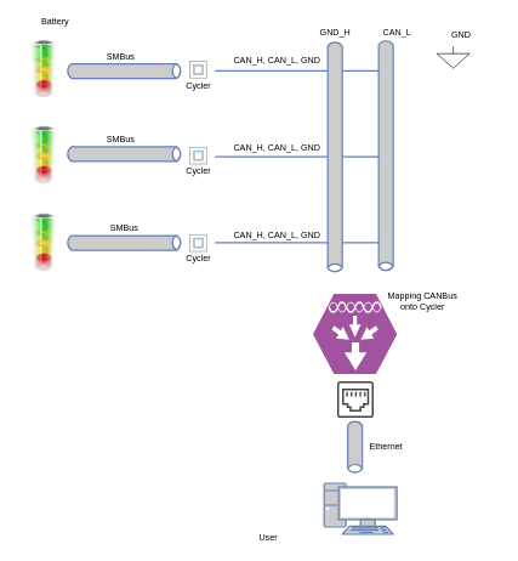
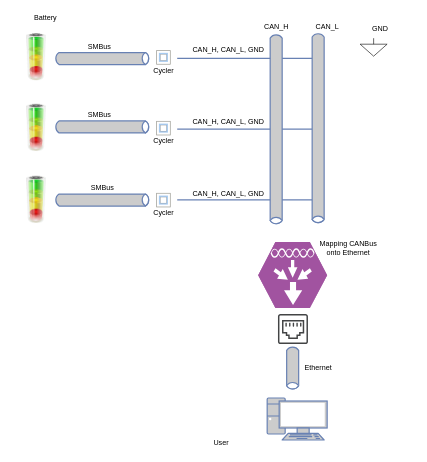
- <mxCell id="28" value="GND_H&lt;br&gt;" style="text;html=1;align=center;verticalAlign=middle;resizable=0;points=[];autosize=1;" parent="1" vertex="1"><mxGeometry x="430" y="35" width="60" height="20" as="geometry" /></mxCell>
+ <mxCell id="28" value="CAN_H&lt;br&gt;" style="text;html=1;align=center;verticalAlign=middle;resizable=0;points=[];autosize=1;" parent="1" vertex="1"><mxGeometry x="430" y="35" width="60" height="20" as="geometry" /></mxCell>
- <mxCell id="36" value="Mapping CANBus &lt;br&gt;onto Cycler&lt;br&gt;" style="text;html=1;align=center;verticalAlign=middle;resizable=0;points=[];autosize=1;" vertex="1" parent="1"><mxGeometry x="525" y="398" width="110" height="30" as="geometry" /></mxCell>
+ <mxCell id="36" value="Mapping CANBus &lt;br&gt;onto Ethernet&lt;br&gt;" style="text;html=1;align=center;verticalAlign=middle;resizable=0;points=[];autosize=1;" vertex="1" parent="1"><mxGeometry x="525" y="398" width="110" height="30" as="geometry" /></mxCell>
